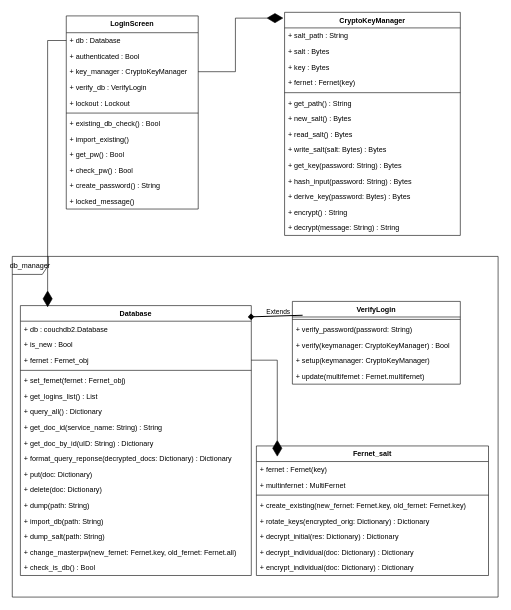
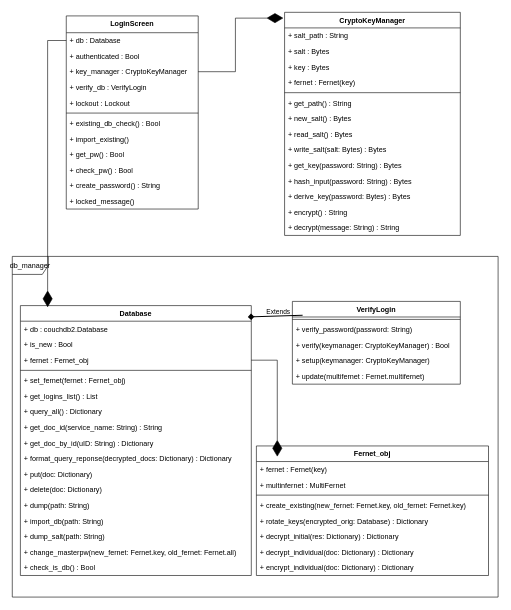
- <mxCell id="41" value="Fernet_salt" style="swimlane;fontStyle=1;align=center;verticalAlign=top;childLayout=stackLayout;horizontal=1;startSize=26;horizontalStack=0;resizeParent=1;resizeParentMax=0;resizeLast=0;collapsible=1;marginBottom=0;" vertex="1" parent="1"><mxGeometry x="427" y="743" width="387" height="216" as="geometry" /></mxCell>
+ <mxCell id="41" value="Fernet_obj" style="swimlane;fontStyle=1;align=center;verticalAlign=top;childLayout=stackLayout;horizontal=1;startSize=26;horizontalStack=0;resizeParent=1;resizeParentMax=0;resizeLast=0;collapsible=1;marginBottom=0;" vertex="1" parent="1"><mxGeometry x="427" y="743" width="387" height="216" as="geometry" /></mxCell>
- <mxCell id="46" value="+ rotate_keys(encrypted_orig: Dictionary) : Dictionary" style="text;strokeColor=none;fillColor=none;align=left;verticalAlign=top;spacingLeft=4;spacingRight=4;overflow=hidden;rotatable=0;points=[[0,0.5],[1,0.5]];portConstraint=eastwest;" vertex="1" parent="41"><mxGeometry y="112" width="387" height="26" as="geometry" /></mxCell>
+ <mxCell id="46" value="+ rotate_keys(encrypted_orig: Database) : Dictionary" style="text;strokeColor=none;fillColor=none;align=left;verticalAlign=top;spacingLeft=4;spacingRight=4;overflow=hidden;rotatable=0;points=[[0,0.5],[1,0.5]];portConstraint=eastwest;" vertex="1" parent="41"><mxGeometry y="112" width="387" height="26" as="geometry" /></mxCell>
